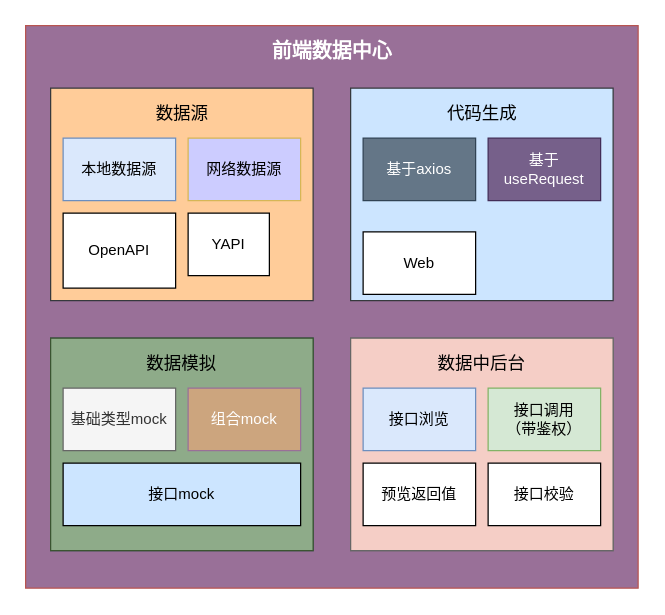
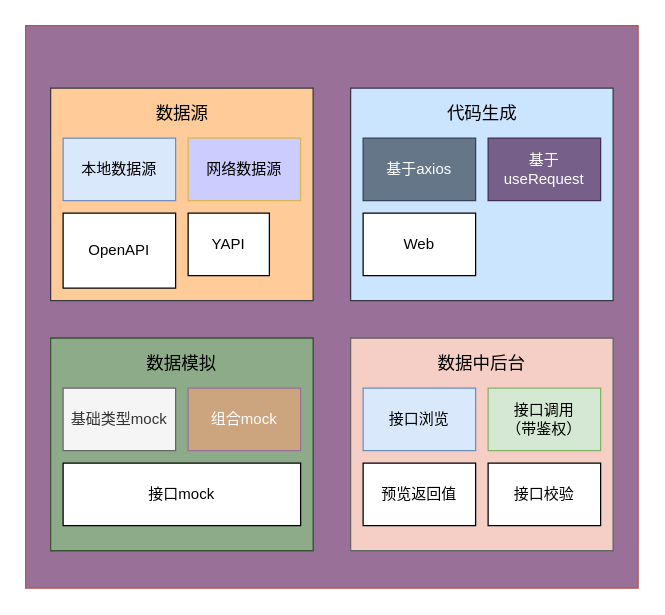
- <mxCell id="29" value="前端数据中心" style="text;html=1;strokeColor=none;fillColor=none;align=center;verticalAlign=middle;whiteSpace=wrap;rounded=0;fontSize=16;fontStyle=1;fontColor=#FFFFFF;" vertex="1" parent="1"><mxGeometry x="202.5" y="30" width="125" height="20" as="geometry" /></mxCell>
- <mxCell id="15" value="Web" style="rounded=0;whiteSpace=wrap;html=1;" vertex="1" parent="10"><mxGeometry x="10" y="115" width="90" height="50" as="geometry" /></mxCell>
+ <mxCell id="15" value="Web" style="rounded=0;whiteSpace=wrap;html=1;" vertex="1" parent="10"><mxGeometry x="10" y="100" width="90" height="50" as="geometry" /></mxCell>
- <mxCell id="21" value="接口mock" style="rounded=0;whiteSpace=wrap;html=1;fillColor=#cce5ff;" vertex="1" parent="16"><mxGeometry x="10" y="100" width="190" height="50" as="geometry" /></mxCell>
+ <mxCell id="21" value="接口mock" style="rounded=0;whiteSpace=wrap;html=1;" vertex="1" parent="16"><mxGeometry x="10" y="100" width="190" height="50" as="geometry" /></mxCell>
